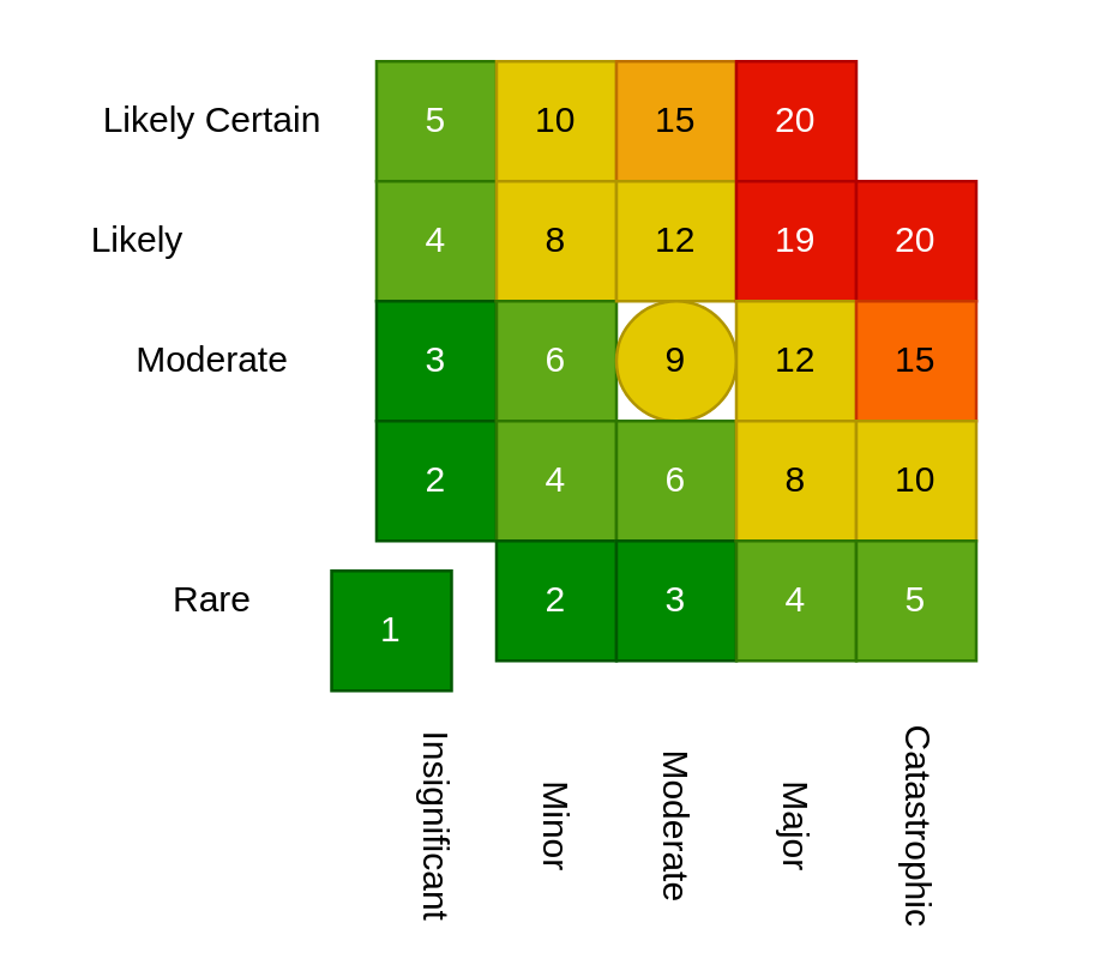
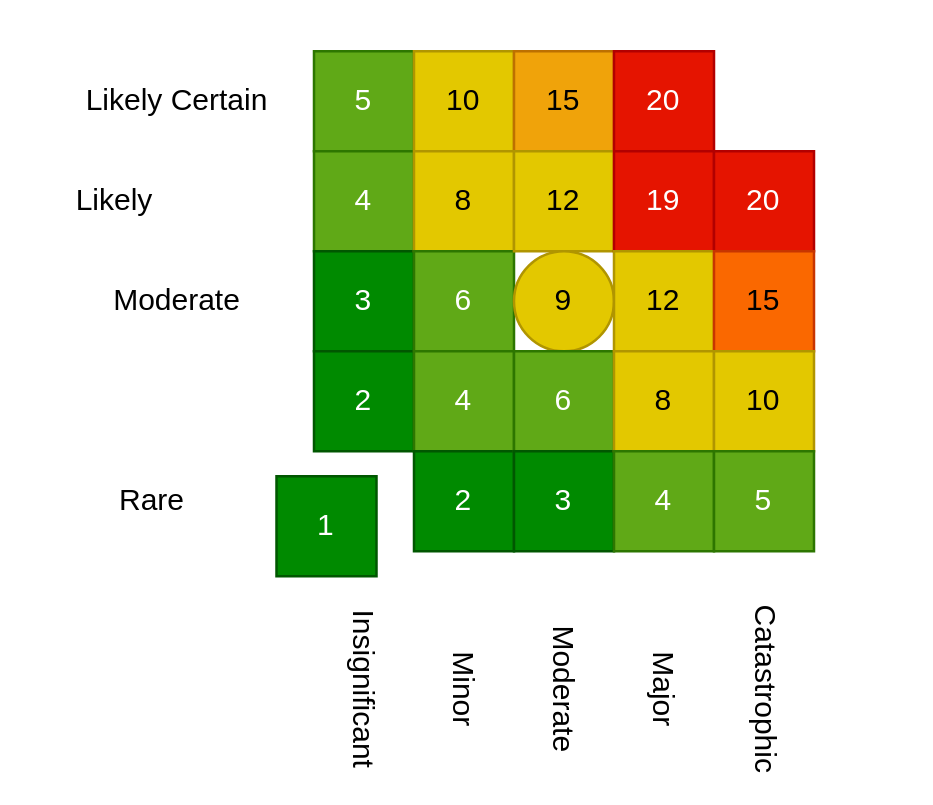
- <mxCell id="29" value="Rare" style="text;html=1;align=center;verticalAlign=middle;resizable=0;points=[];autosize=1;strokeColor=none;fillColor=none;" vertex="1" parent="1"><mxGeometry x="45" y="185" width="50" height="30" as="geometry" /></mxCell>
+ <mxCell id="29" value="Rare" style="text;html=1;align=center;verticalAlign=middle;resizable=0;points=[];autosize=1;strokeColor=none;fillColor=none;" vertex="1" parent="1"><mxGeometry x="35" y="185" width="50" height="30" as="geometry" /></mxCell>
